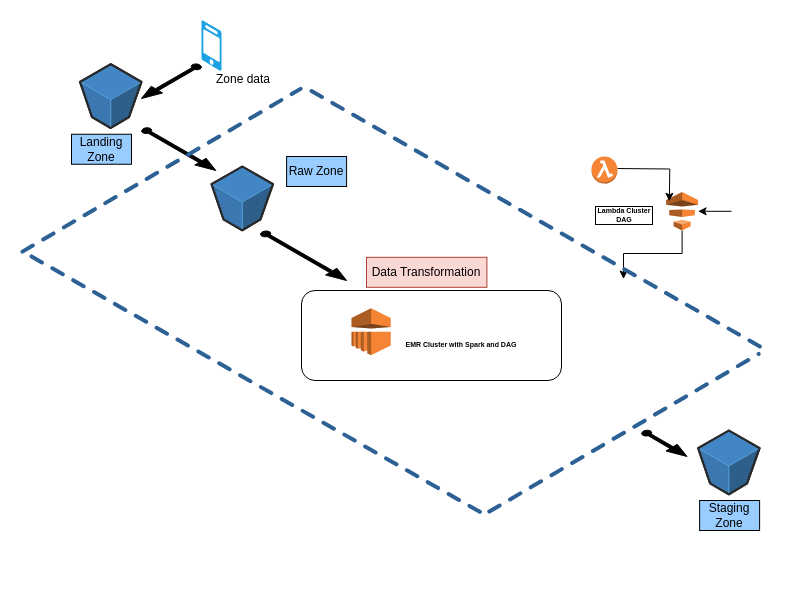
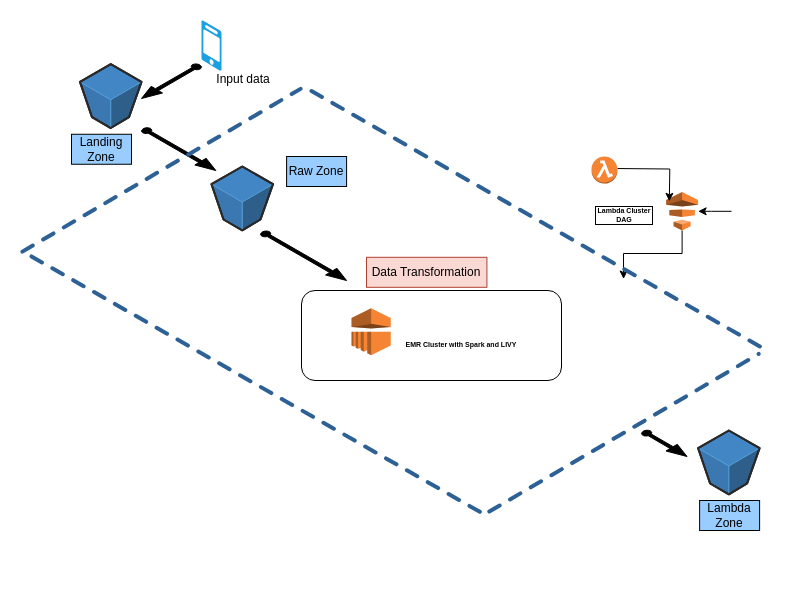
- <mxCell id="9" value="Zone data" style="text;html=1;strokeColor=none;fillColor=none;align=center;verticalAlign=middle;whiteSpace=wrap;rounded=0;strokeWidth=1;" parent="1" vertex="1"><mxGeometry x="212.5" y="63.71" width="60" height="30" as="geometry" /></mxCell>
+ <mxCell id="9" value="Input data" style="text;html=1;strokeColor=none;fillColor=none;align=center;verticalAlign=middle;whiteSpace=wrap;rounded=0;strokeWidth=1;" parent="1" vertex="1"><mxGeometry x="212.5" y="63.71" width="60" height="30" as="geometry" /></mxCell>
- <mxCell id="23" value="EMR Cluster with Spark and DAG" style="text;html=1;strokeColor=none;fillColor=none;align=center;verticalAlign=middle;whiteSpace=wrap;rounded=0;strokeWidth=0;fontSize=7;fontStyle=1" parent="1" vertex="1"><mxGeometry x="361" y="335" width="200" height="20" as="geometry" /></mxCell>
+ <mxCell id="23" value="EMR Cluster with Spark and LIVY" style="text;html=1;strokeColor=none;fillColor=none;align=center;verticalAlign=middle;whiteSpace=wrap;rounded=0;strokeWidth=0;fontSize=7;fontStyle=1" parent="1" vertex="1"><mxGeometry x="361" y="335" width="200" height="20" as="geometry" /></mxCell>
- <mxCell id="12" value="Staging Zone" style="text;html=1;strokeColor=default;fillColor=#99CCFF;align=center;verticalAlign=middle;whiteSpace=wrap;rounded=0;strokeWidth=1;" parent="1" vertex="1"><mxGeometry x="699.11" y="500" width="60" height="30" as="geometry" /></mxCell>
+ <mxCell id="12" value="Lambda Zone" style="text;html=1;strokeColor=default;fillColor=#99CCFF;align=center;verticalAlign=middle;whiteSpace=wrap;rounded=0;strokeWidth=1;" parent="1" vertex="1"><mxGeometry x="699.11" y="500" width="60" height="30" as="geometry" /></mxCell>
